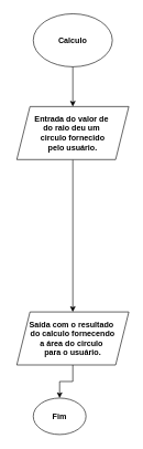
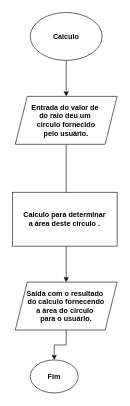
+ <mxCell id="9" value="Calculo para determinar&lt;div&gt;&lt;span style=&quot;background-color: initial;&quot;&gt;a área deste circulo .&lt;/span&gt;&lt;/div&gt;" style="rounded=0;whiteSpace=wrap;html=1;fontStyle=1" vertex="1" parent="1"><mxGeometry x="20" y="320" width="175" height="90" as="geometry" /></mxCell>
